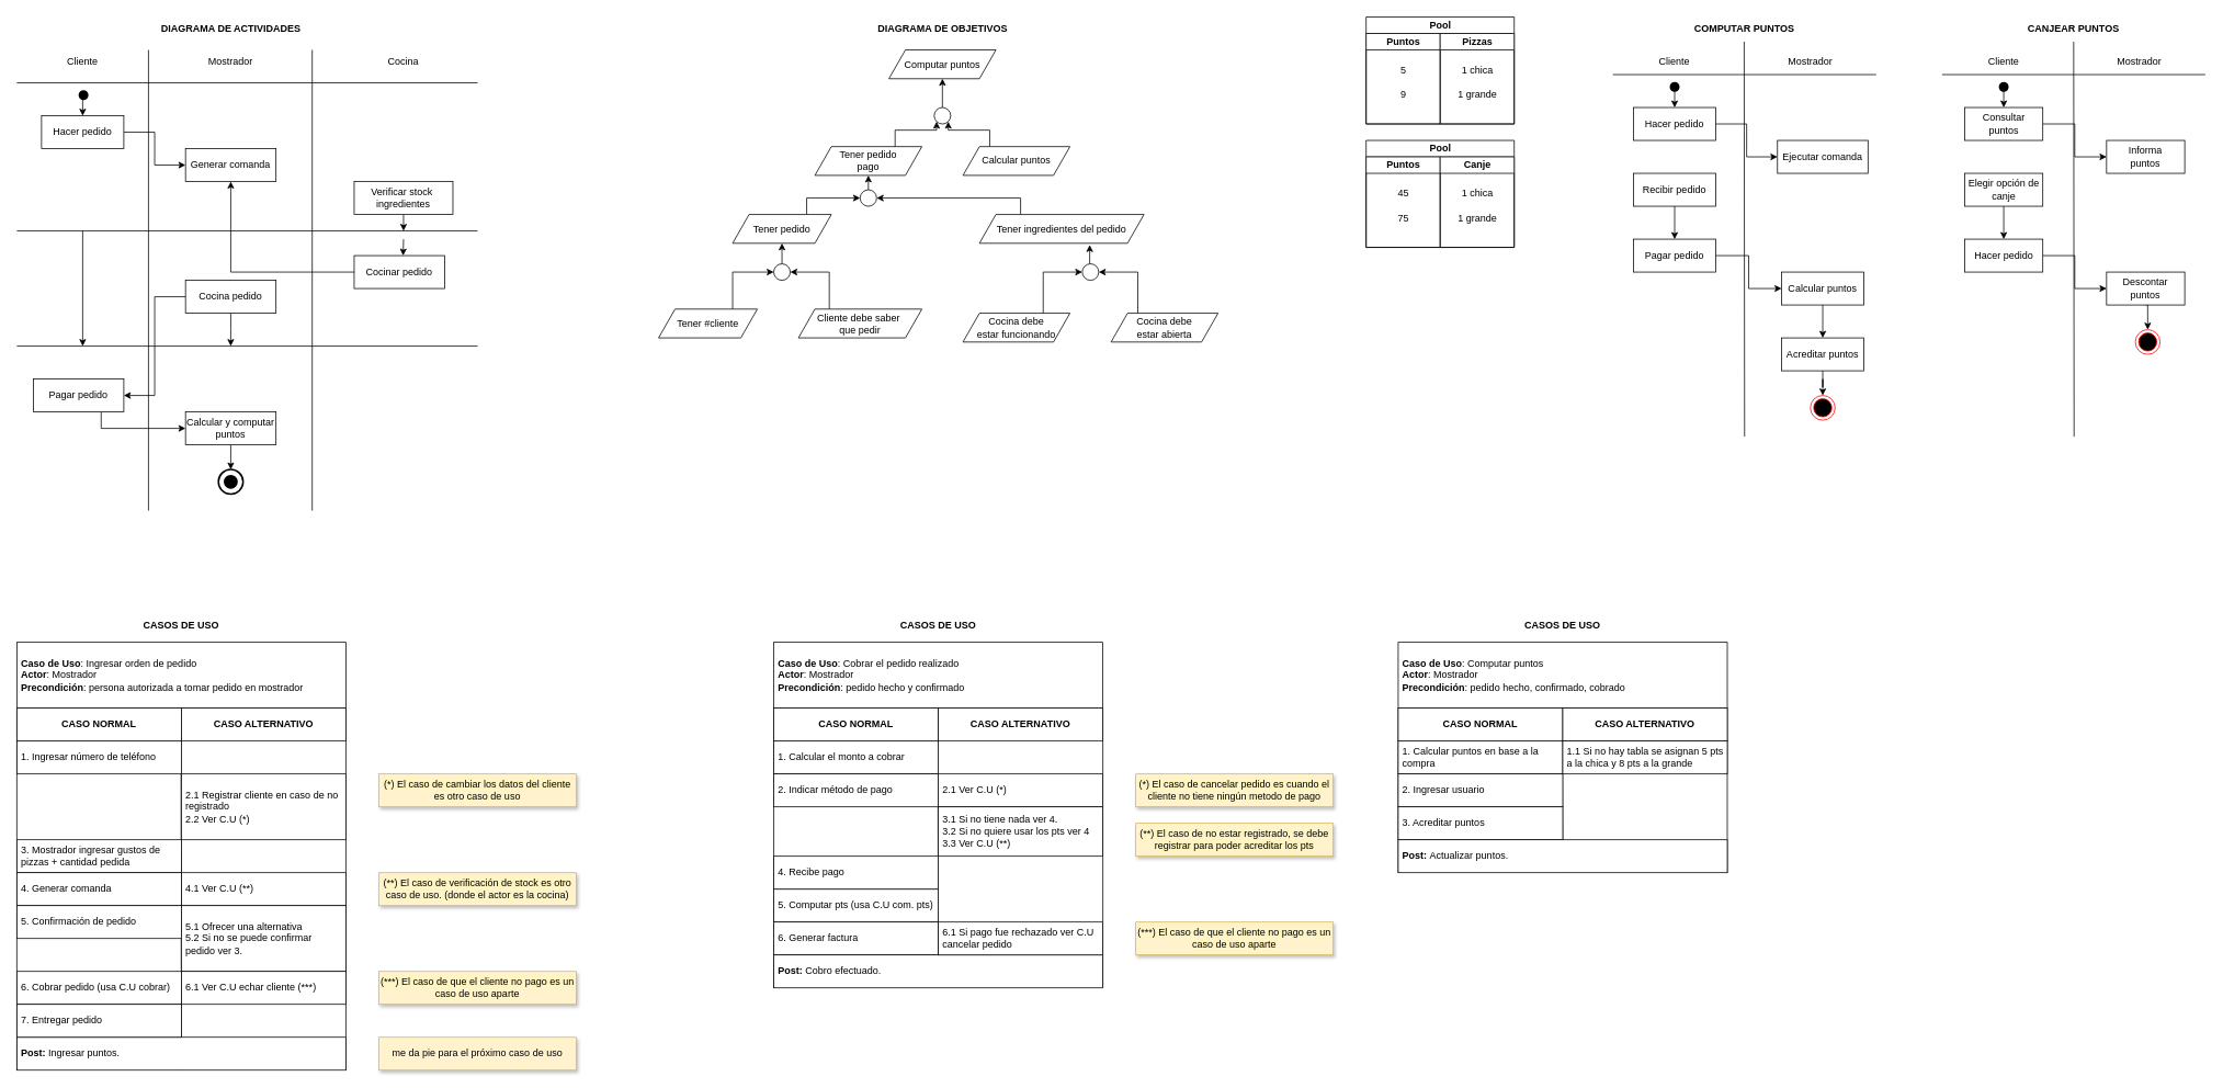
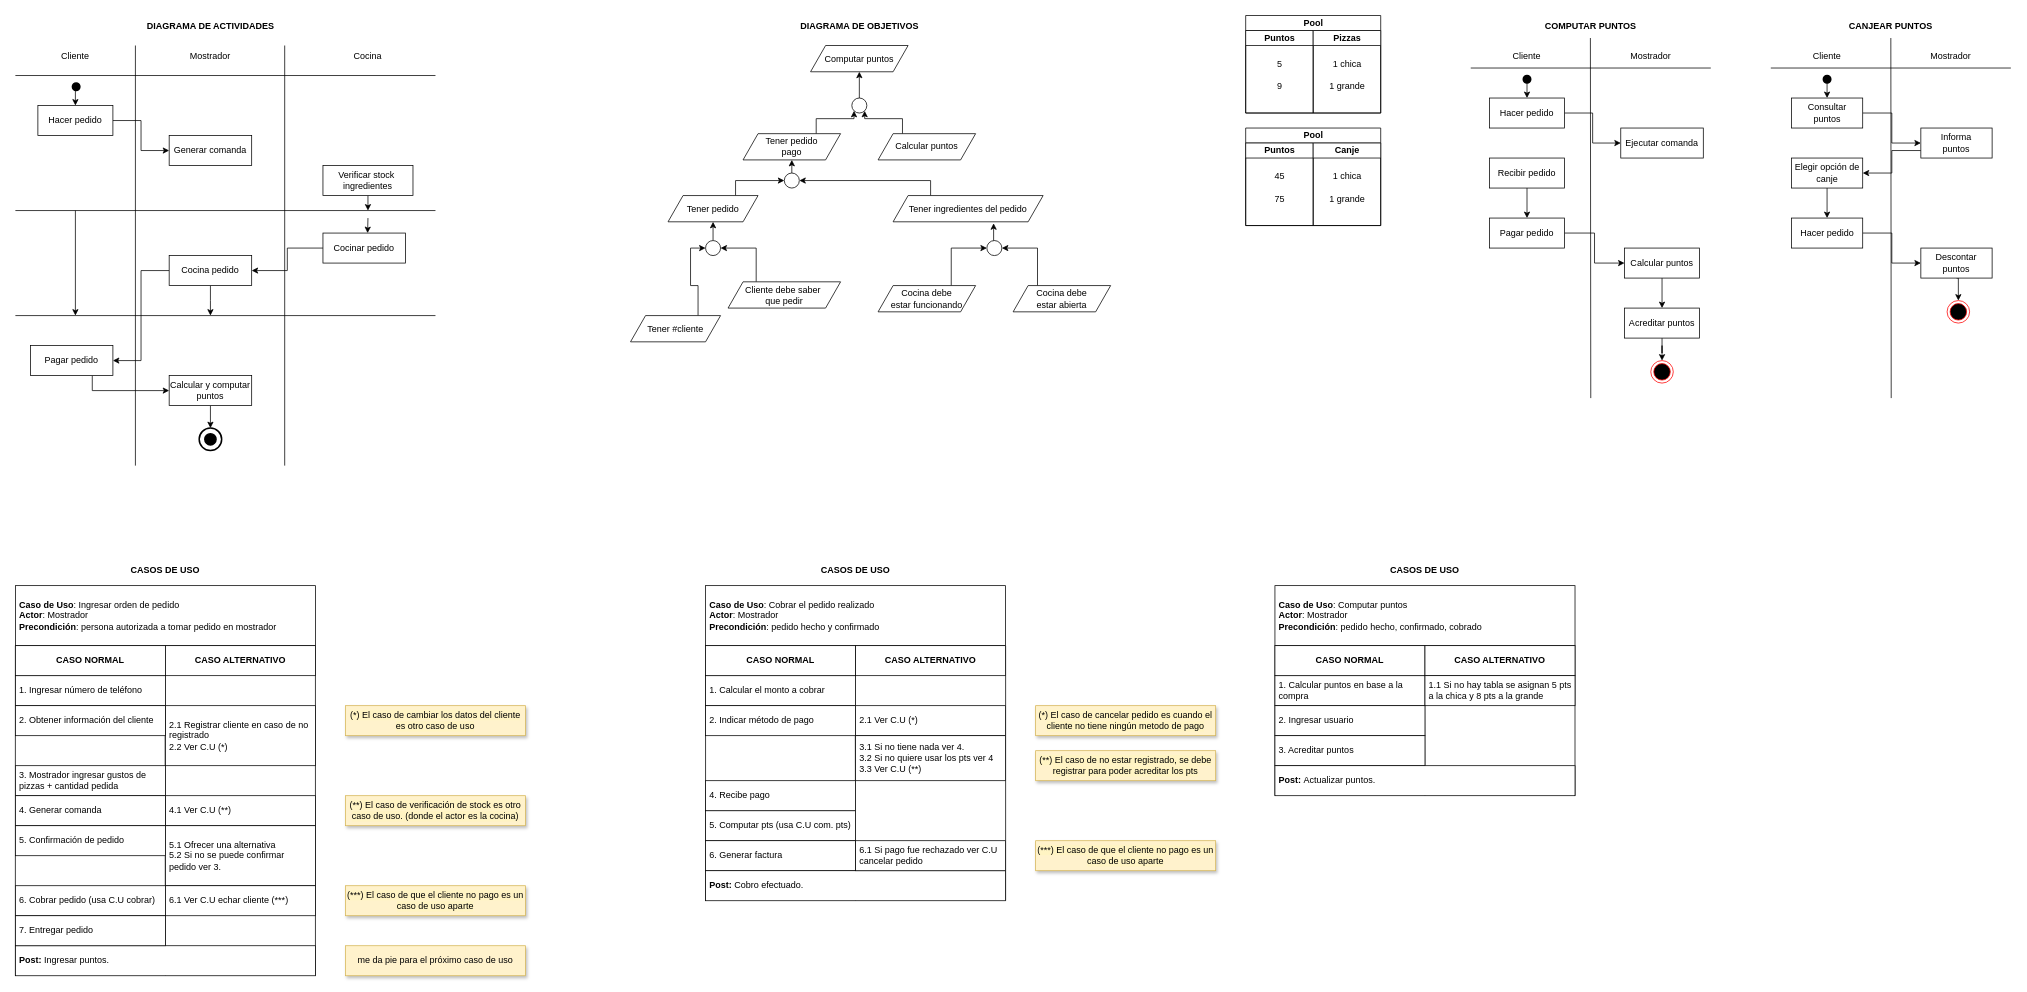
+ <mxCell id="99" style="edgeStyle=orthogonalEdgeStyle;rounded=0;orthogonalLoop=1;jettySize=auto;html=1;exitX=0;exitY=0.75;exitDx=0;exitDy=0;entryX=1;entryY=0.5;entryDx=0;entryDy=0;" parent="1" source="100" target="102" edge="1"><mxGeometry relative="1" as="geometry" /></mxCell>
- <mxCell id="13" style="edgeStyle=orthogonalEdgeStyle;rounded=0;orthogonalLoop=1;jettySize=auto;html=1;exitX=0;exitY=0.5;exitDx=0;exitDy=0;" parent="1" source="14" target="10" edge="1"><mxGeometry relative="1" as="geometry" /></mxCell>
+ <mxCell id="13" style="edgeStyle=orthogonalEdgeStyle;rounded=0;orthogonalLoop=1;jettySize=auto;html=1;exitX=0;exitY=0.5;exitDx=0;exitDy=0;entryX=1;entryY=0.5;entryDx=0;entryDy=0;" parent="1" source="14" target="17" edge="1"><mxGeometry relative="1" as="geometry" /></mxCell>
- <mxCell id="48" value="Tener #cliente" style="shape=parallelogram;perimeter=parallelogramPerimeter;whiteSpace=wrap;html=1;fixedSize=1;" parent="1" vertex="1"><mxGeometry x="800" y="375" width="120" height="35" as="geometry" /></mxCell>
+ <mxCell id="48" value="Tener #cliente" style="shape=parallelogram;perimeter=parallelogramPerimeter;whiteSpace=wrap;html=1;fixedSize=1;" parent="1" vertex="1"><mxGeometry x="840" y="420" width="120" height="35" as="geometry" /></mxCell>
+ <mxCell id="117" value="&amp;nbsp;2. Obtener información del cliente" style="rounded=0;whiteSpace=wrap;html=1;align=left;" vertex="1" parent="1"><mxGeometry x="20" y="940" width="200" height="40" as="geometry" /></mxCell>
